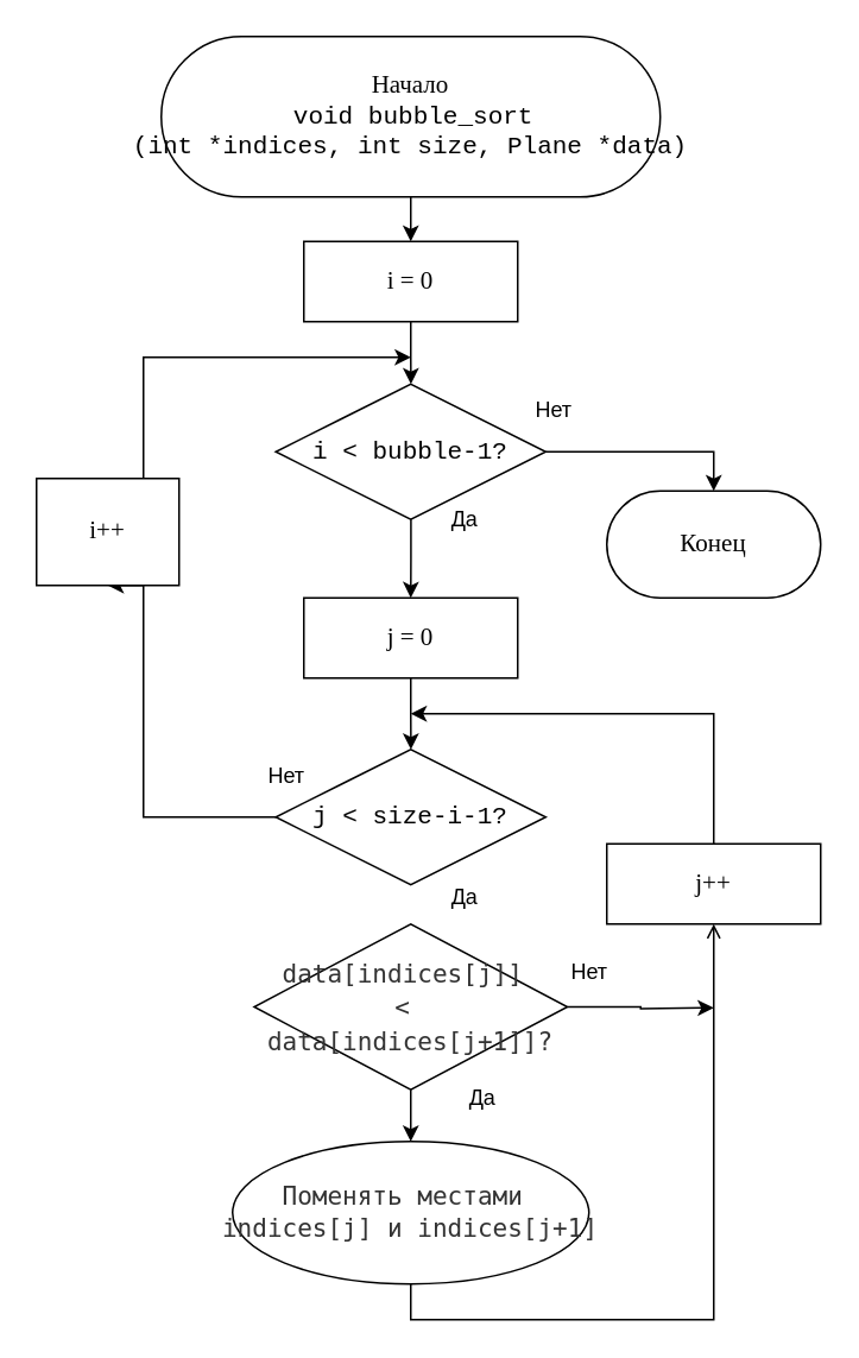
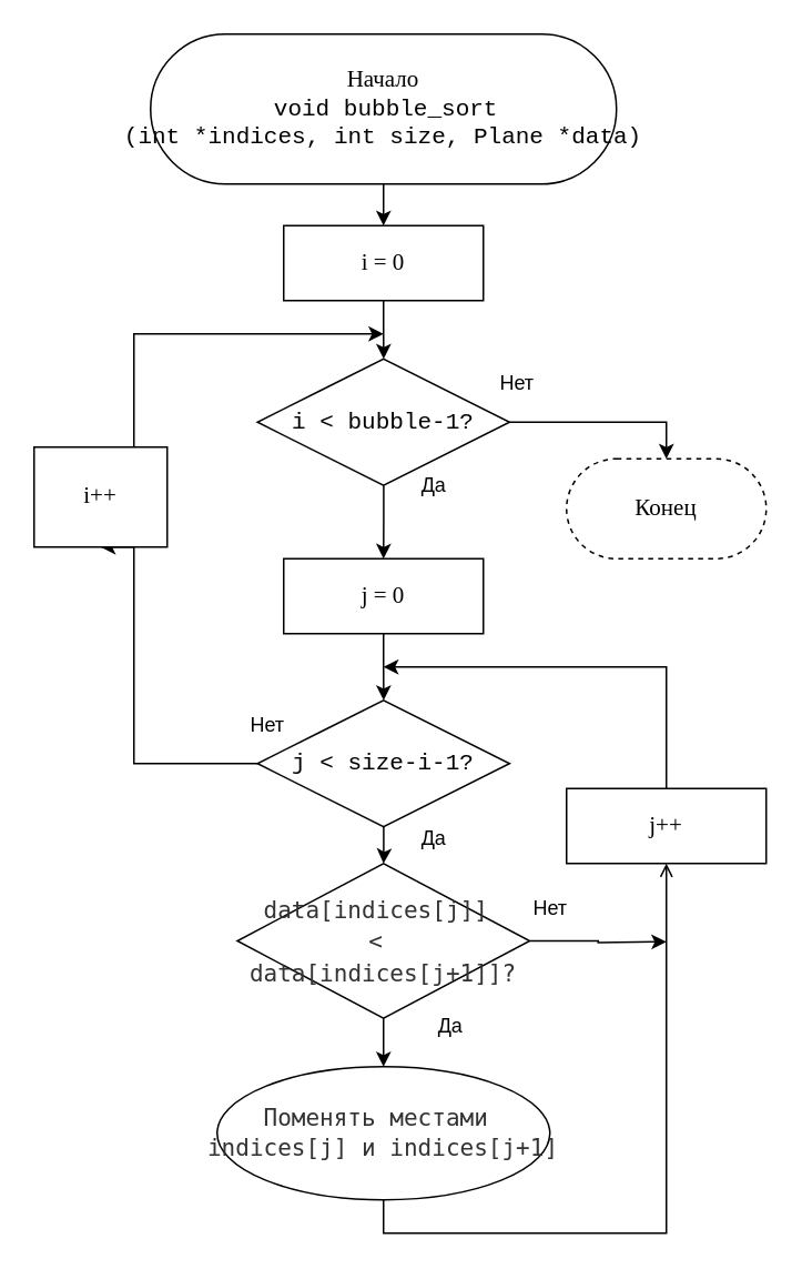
- <mxCell id="14" value="Конец" style="whiteSpace=wrap;html=1;fontSize=14;fontFamily=Consolas;rounded=1;arcSize=50;" vertex="1" parent="1"><mxGeometry x="340" y="275" width="120" height="60" as="geometry" /></mxCell>
+ <mxCell id="14" value="Конец" style="whiteSpace=wrap;html=1;fontSize=14;fontFamily=Consolas;rounded=1;arcSize=50;dashed=1;" vertex="1" parent="1"><mxGeometry x="340" y="275" width="120" height="60" as="geometry" /></mxCell>
+ <mxCell id="12" style="edgeStyle=orthogonalEdgeStyle;rounded=0;orthogonalLoop=1;jettySize=auto;html=1;" edge="1" parent="1" source="13" target="19"><mxGeometry relative="1" as="geometry" /></mxCell>
